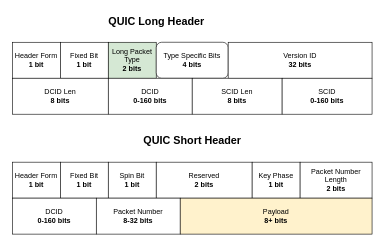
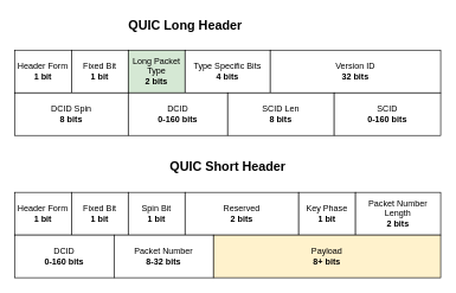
- <mxCell id="5" value="&lt;div&gt;Type Specific Bits&lt;/div&gt;&lt;div&gt;&lt;b&gt;4 bits&lt;/b&gt;&lt;/div&gt;" style="whiteSpace=wrap;html=1;rounded=1;" vertex="1" parent="1"><mxGeometry x="260" y="70" width="120" height="60" as="geometry" /></mxCell>
+ <mxCell id="5" value="&lt;div&gt;Type Specific Bits&lt;/div&gt;&lt;div&gt;&lt;b&gt;4 bits&lt;/b&gt;&lt;/div&gt;" style="rounded=0;whiteSpace=wrap;html=1;" vertex="1" parent="1"><mxGeometry x="260" y="70" width="120" height="60" as="geometry" /></mxCell>
- <mxCell id="7" value="&lt;div&gt;DCID Len&lt;/div&gt;&lt;div&gt;&lt;b&gt;8 bits&lt;/b&gt;&lt;/div&gt;" style="rounded=0;whiteSpace=wrap;html=1;" vertex="1" parent="1"><mxGeometry x="20" y="130" width="160" height="60" as="geometry" /></mxCell>
+ <mxCell id="7" value="&lt;div&gt;DCID Spin&lt;/div&gt;&lt;div&gt;&lt;b&gt;8 bits&lt;/b&gt;&lt;/div&gt;" style="rounded=0;whiteSpace=wrap;html=1;" vertex="1" parent="1"><mxGeometry x="20" y="130" width="160" height="60" as="geometry" /></mxCell>
